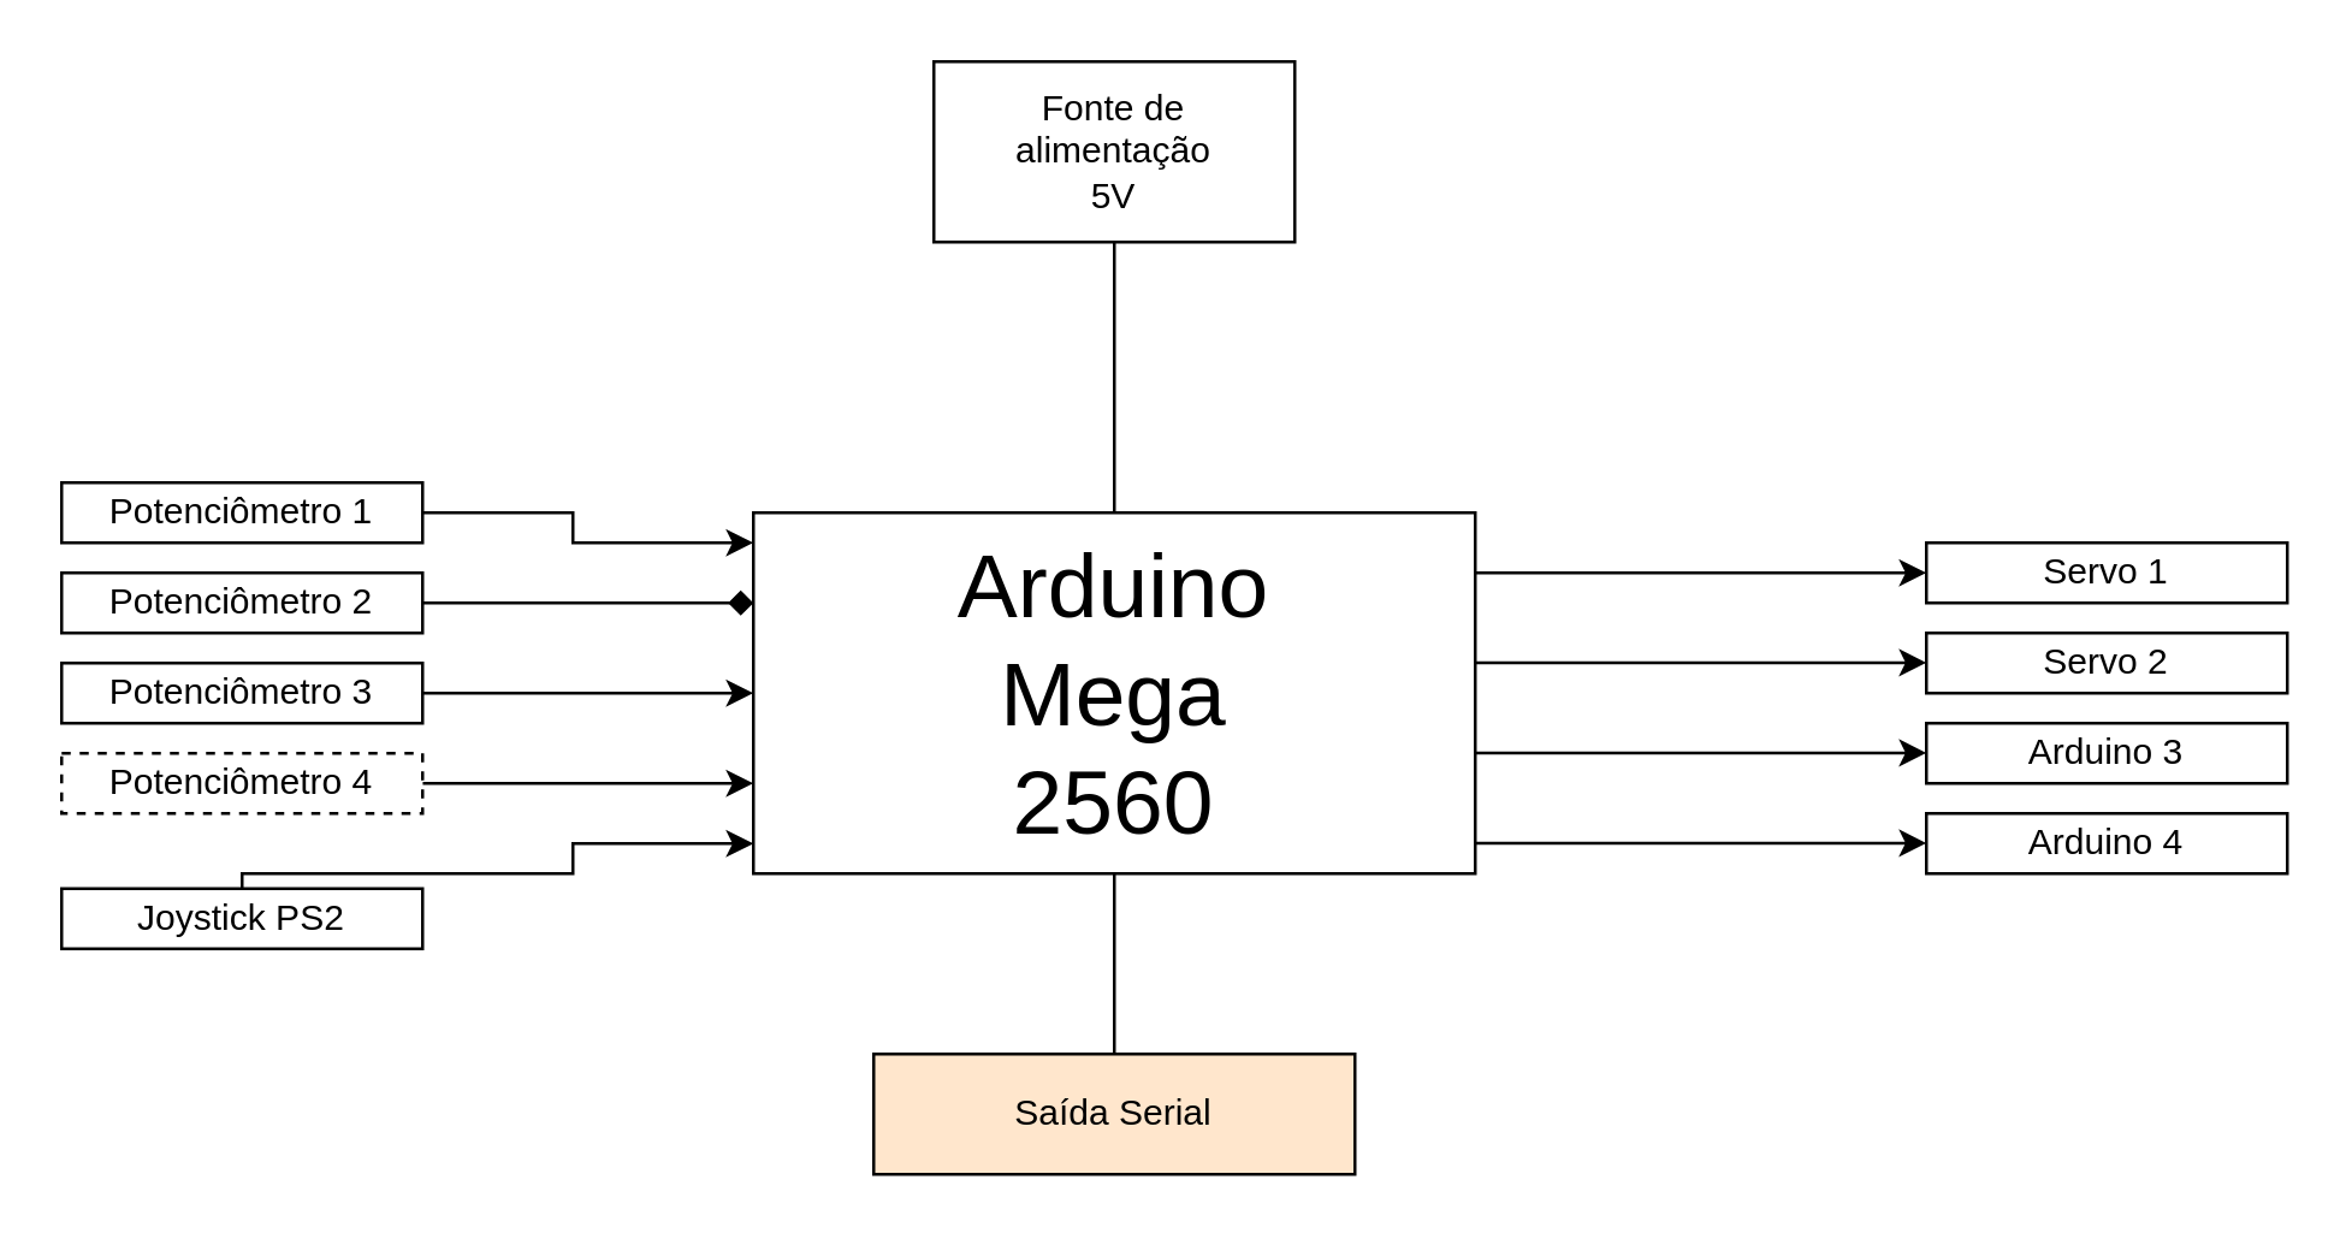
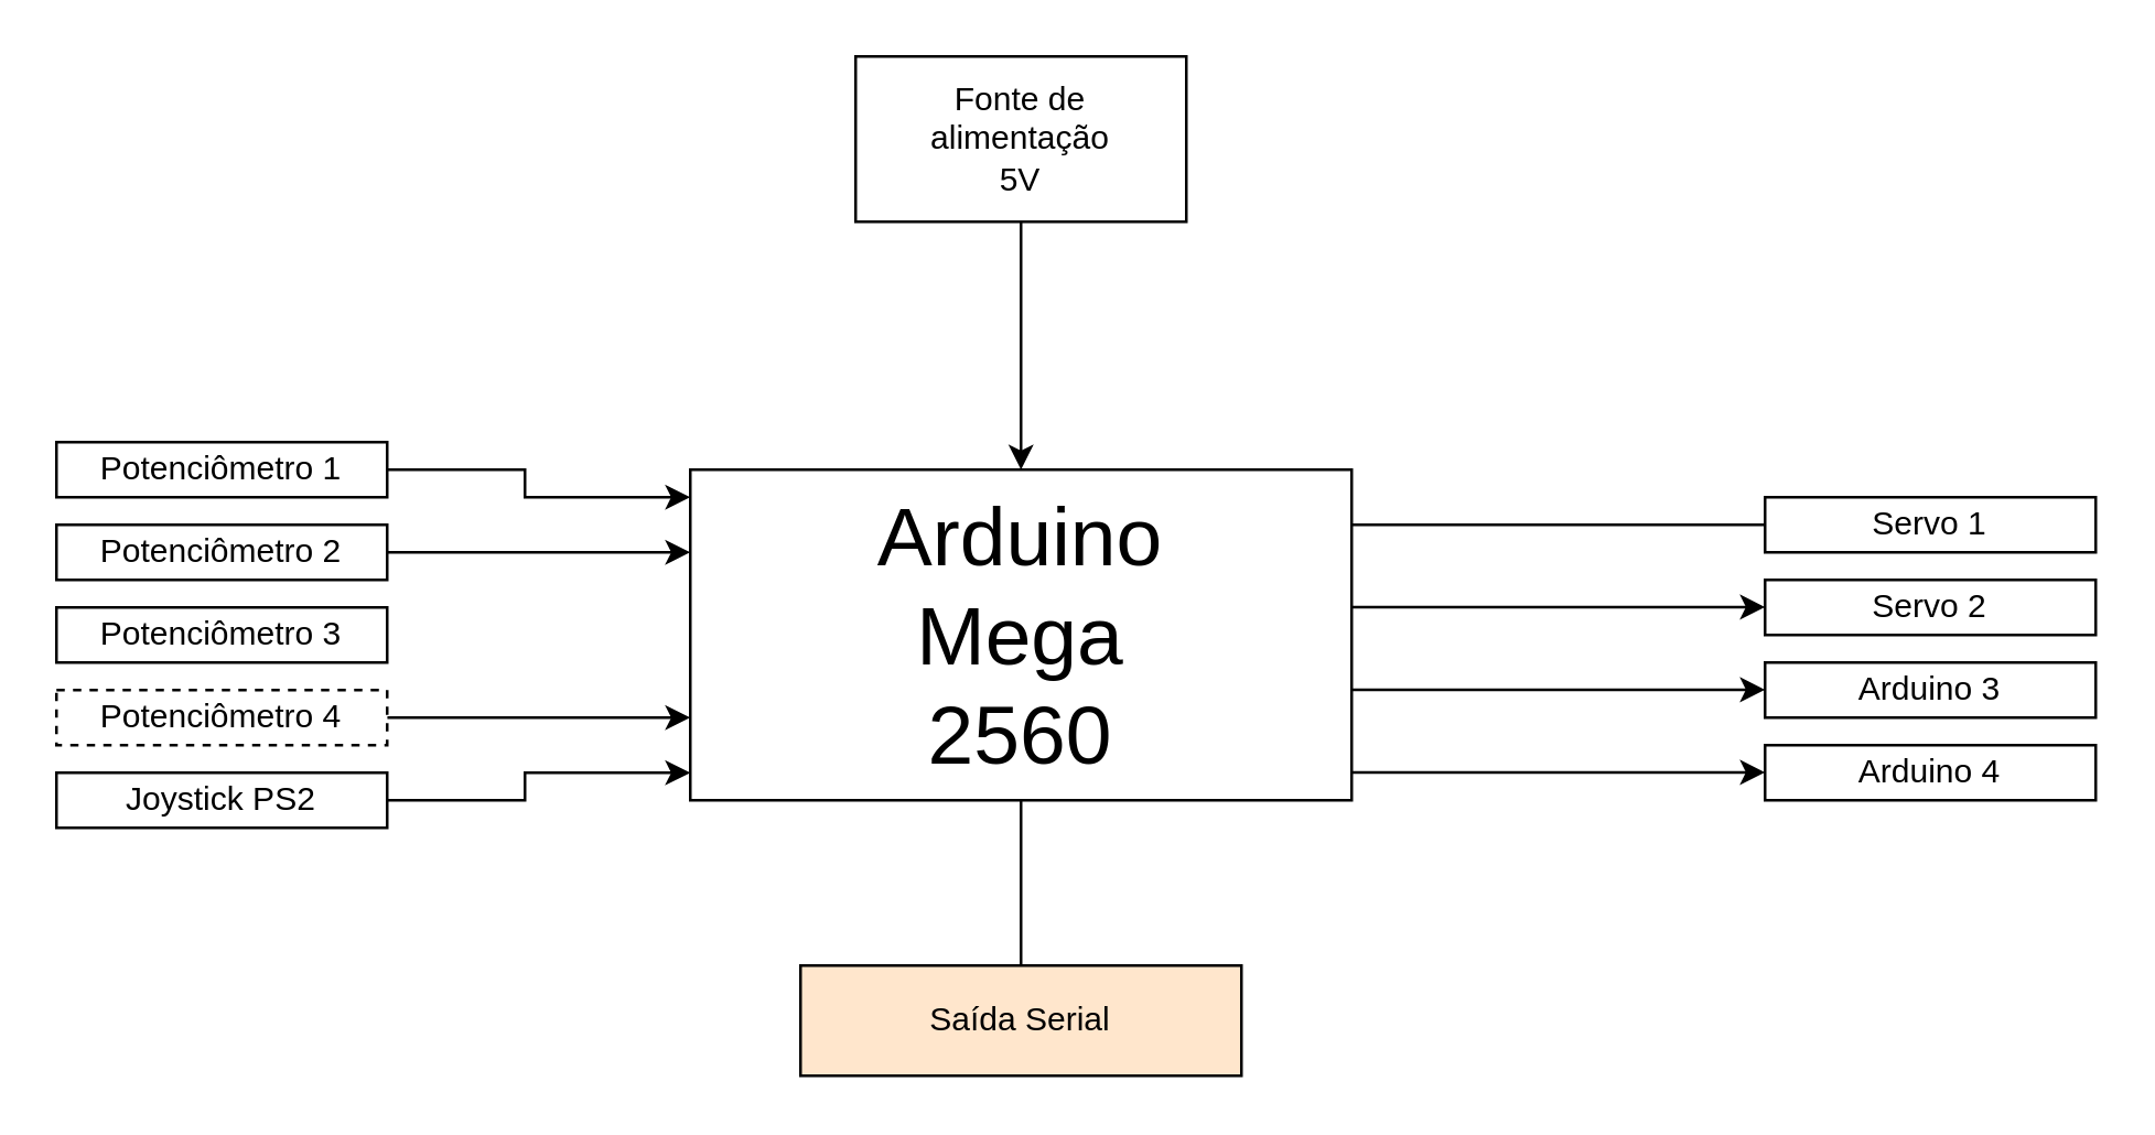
- <mxCell id="5" value="" style="edgeStyle=orthogonalEdgeStyle;rounded=0;orthogonalLoop=1;jettySize=auto;html=1;endArrow=none;" parent="1" source="6" target="4" edge="1"><mxGeometry relative="1" as="geometry" /></mxCell>
+ <mxCell id="5" value="" style="edgeStyle=orthogonalEdgeStyle;rounded=0;orthogonalLoop=1;jettySize=auto;html=1;" parent="1" source="6" target="4" edge="1"><mxGeometry relative="1" as="geometry" /></mxCell>
- <mxCell id="2" style="edgeStyle=orthogonalEdgeStyle;rounded=0;orthogonalLoop=1;jettySize=auto;html=1;exitX=1;exitY=0.167;exitDx=0;exitDy=0;exitPerimeter=0;entryX=0;entryY=0.5;entryDx=0;entryDy=0;" parent="1" source="4" target="18" edge="1"><mxGeometry relative="1" as="geometry"><mxPoint x="630" y="220" as="targetPoint" /><mxPoint x="500" y="200" as="sourcePoint" /><Array as="points" /></mxGeometry></mxCell>
+ <mxCell id="2" style="edgeStyle=orthogonalEdgeStyle;rounded=0;orthogonalLoop=1;jettySize=auto;html=1;exitX=1;exitY=0.167;exitDx=0;exitDy=0;exitPerimeter=0;entryX=0;entryY=0.5;entryDx=0;entryDy=0;endArrow=none;" parent="1" source="4" target="18" edge="1"><mxGeometry relative="1" as="geometry"><mxPoint x="630" y="220" as="targetPoint" /><mxPoint x="500" y="200" as="sourcePoint" /><Array as="points" /></mxGeometry></mxCell>
- <mxCell id="13" style="edgeStyle=orthogonalEdgeStyle;rounded=0;orthogonalLoop=1;jettySize=auto;html=1;entryX=0;entryY=0.25;entryDx=0;entryDy=0;endArrow=diamond;" parent="1" source="14" target="4" edge="1"><mxGeometry relative="1" as="geometry" /></mxCell>
+ <mxCell id="13" style="edgeStyle=orthogonalEdgeStyle;rounded=0;orthogonalLoop=1;jettySize=auto;html=1;entryX=0;entryY=0.25;entryDx=0;entryDy=0;" parent="1" source="14" target="4" edge="1"><mxGeometry relative="1" as="geometry" /></mxCell>
- <mxCell id="11" style="edgeStyle=orthogonalEdgeStyle;rounded=0;orthogonalLoop=1;jettySize=auto;html=1;entryX=0;entryY=0.5;entryDx=0;entryDy=0;" parent="1" source="12" target="4" edge="1"><mxGeometry relative="1" as="geometry" /></mxCell>
- <mxCell id="16" value="Joystick PS2" style="rounded=0;whiteSpace=wrap;html=1;" parent="1" vertex="1"><mxGeometry x="20" y="295" width="120" height="20" as="geometry" /></mxCell>
+ <mxCell id="16" value="Joystick PS2" style="rounded=0;whiteSpace=wrap;html=1;" parent="1" vertex="1"><mxGeometry x="20" y="280" width="120" height="20" as="geometry" /></mxCell>
